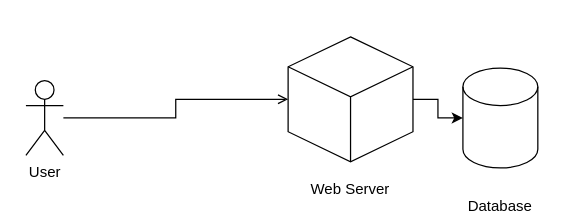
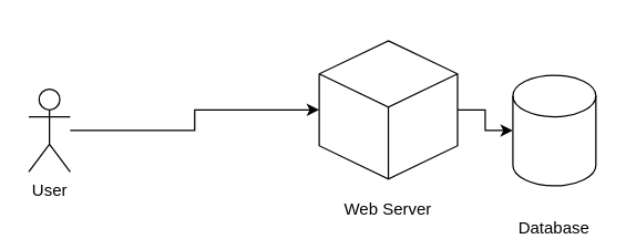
- <mxCell id="3" style="edgeStyle=orthogonalEdgeStyle;rounded=0;orthogonalLoop=1;jettySize=auto;html=1;endArrow=open;" parent="1" source="4" target="6" edge="1"><mxGeometry relative="1" as="geometry" /></mxCell>
+ <mxCell id="3" style="edgeStyle=orthogonalEdgeStyle;rounded=0;orthogonalLoop=1;jettySize=auto;html=1;" parent="1" source="4" target="6" edge="1"><mxGeometry relative="1" as="geometry" /></mxCell>
